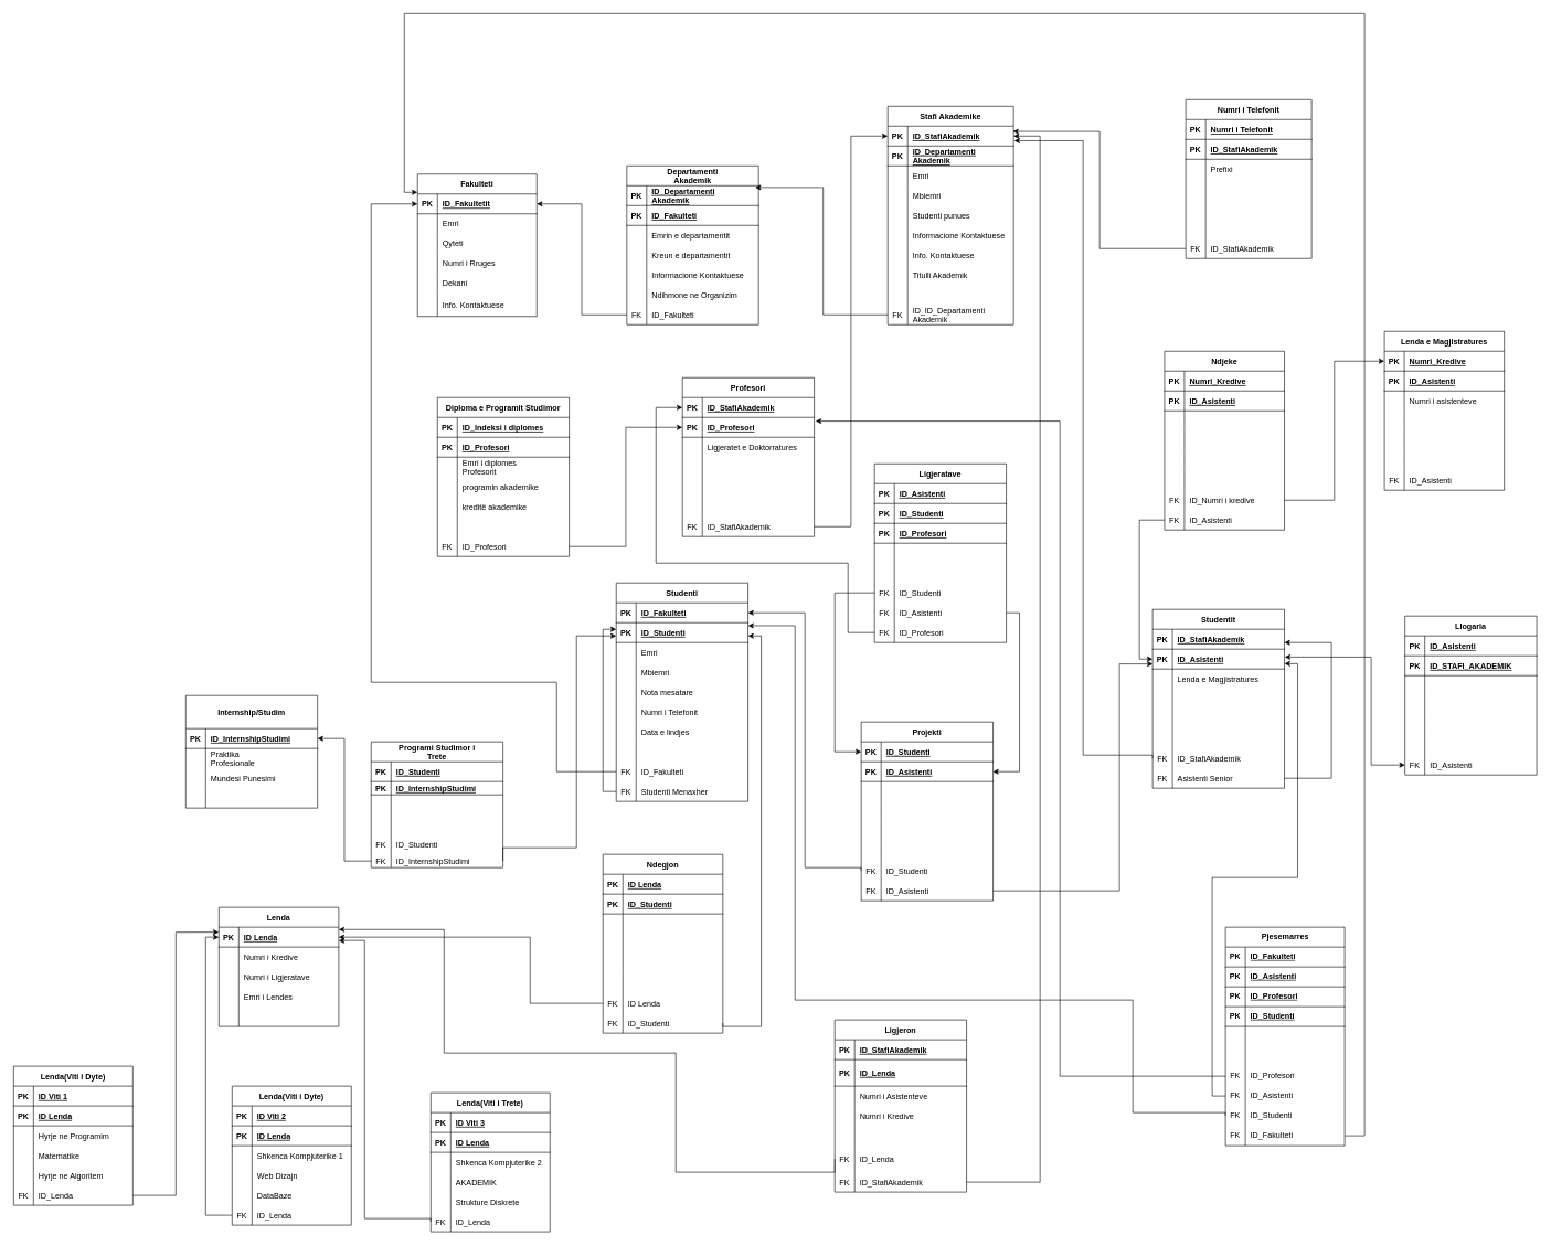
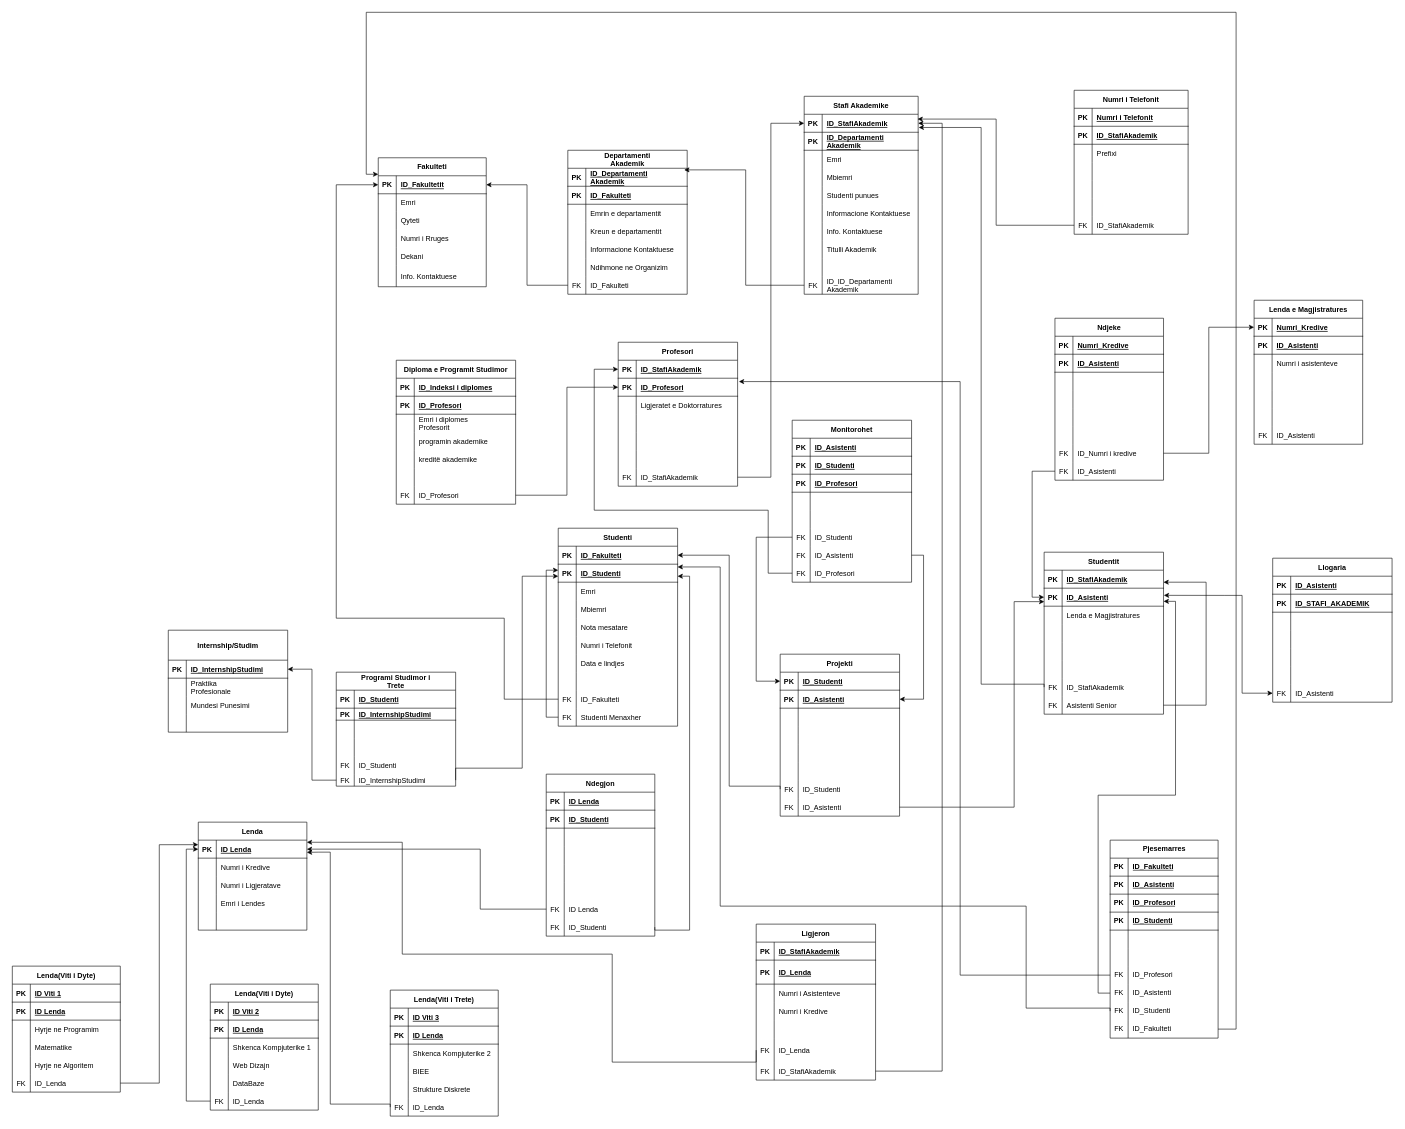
- <mxCell id="206" value="Ligjeratave" style="shape=table;startSize=30;container=1;collapsible=1;childLayout=tableLayout;fixedRows=1;rowLines=0;fontStyle=1;align=center;resizeLast=1;" parent="1" vertex="1"><mxGeometry x="1320" y="700" width="199" height="270" as="geometry" /></mxCell>
+ <mxCell id="206" value="Monitorohet" style="shape=table;startSize=30;container=1;collapsible=1;childLayout=tableLayout;fixedRows=1;rowLines=0;fontStyle=1;align=center;resizeLast=1;" parent="1" vertex="1"><mxGeometry x="1320" y="700" width="199" height="270" as="geometry" /></mxCell>
- <mxCell id="457" value="AKADEMIK" style="shape=partialRectangle;connectable=0;fillColor=none;top=0;left=0;bottom=0;right=0;align=left;spacingLeft=6;overflow=hidden;" parent="455" vertex="1"><mxGeometry x="30" width="150" height="30" as="geometry"><mxRectangle width="150" height="30" as="alternateBounds" /></mxGeometry></mxCell>
+ <mxCell id="457" value="BIEE" style="shape=partialRectangle;connectable=0;fillColor=none;top=0;left=0;bottom=0;right=0;align=left;spacingLeft=6;overflow=hidden;" parent="455" vertex="1"><mxGeometry x="30" width="150" height="30" as="geometry"><mxRectangle width="150" height="30" as="alternateBounds" /></mxGeometry></mxCell>
